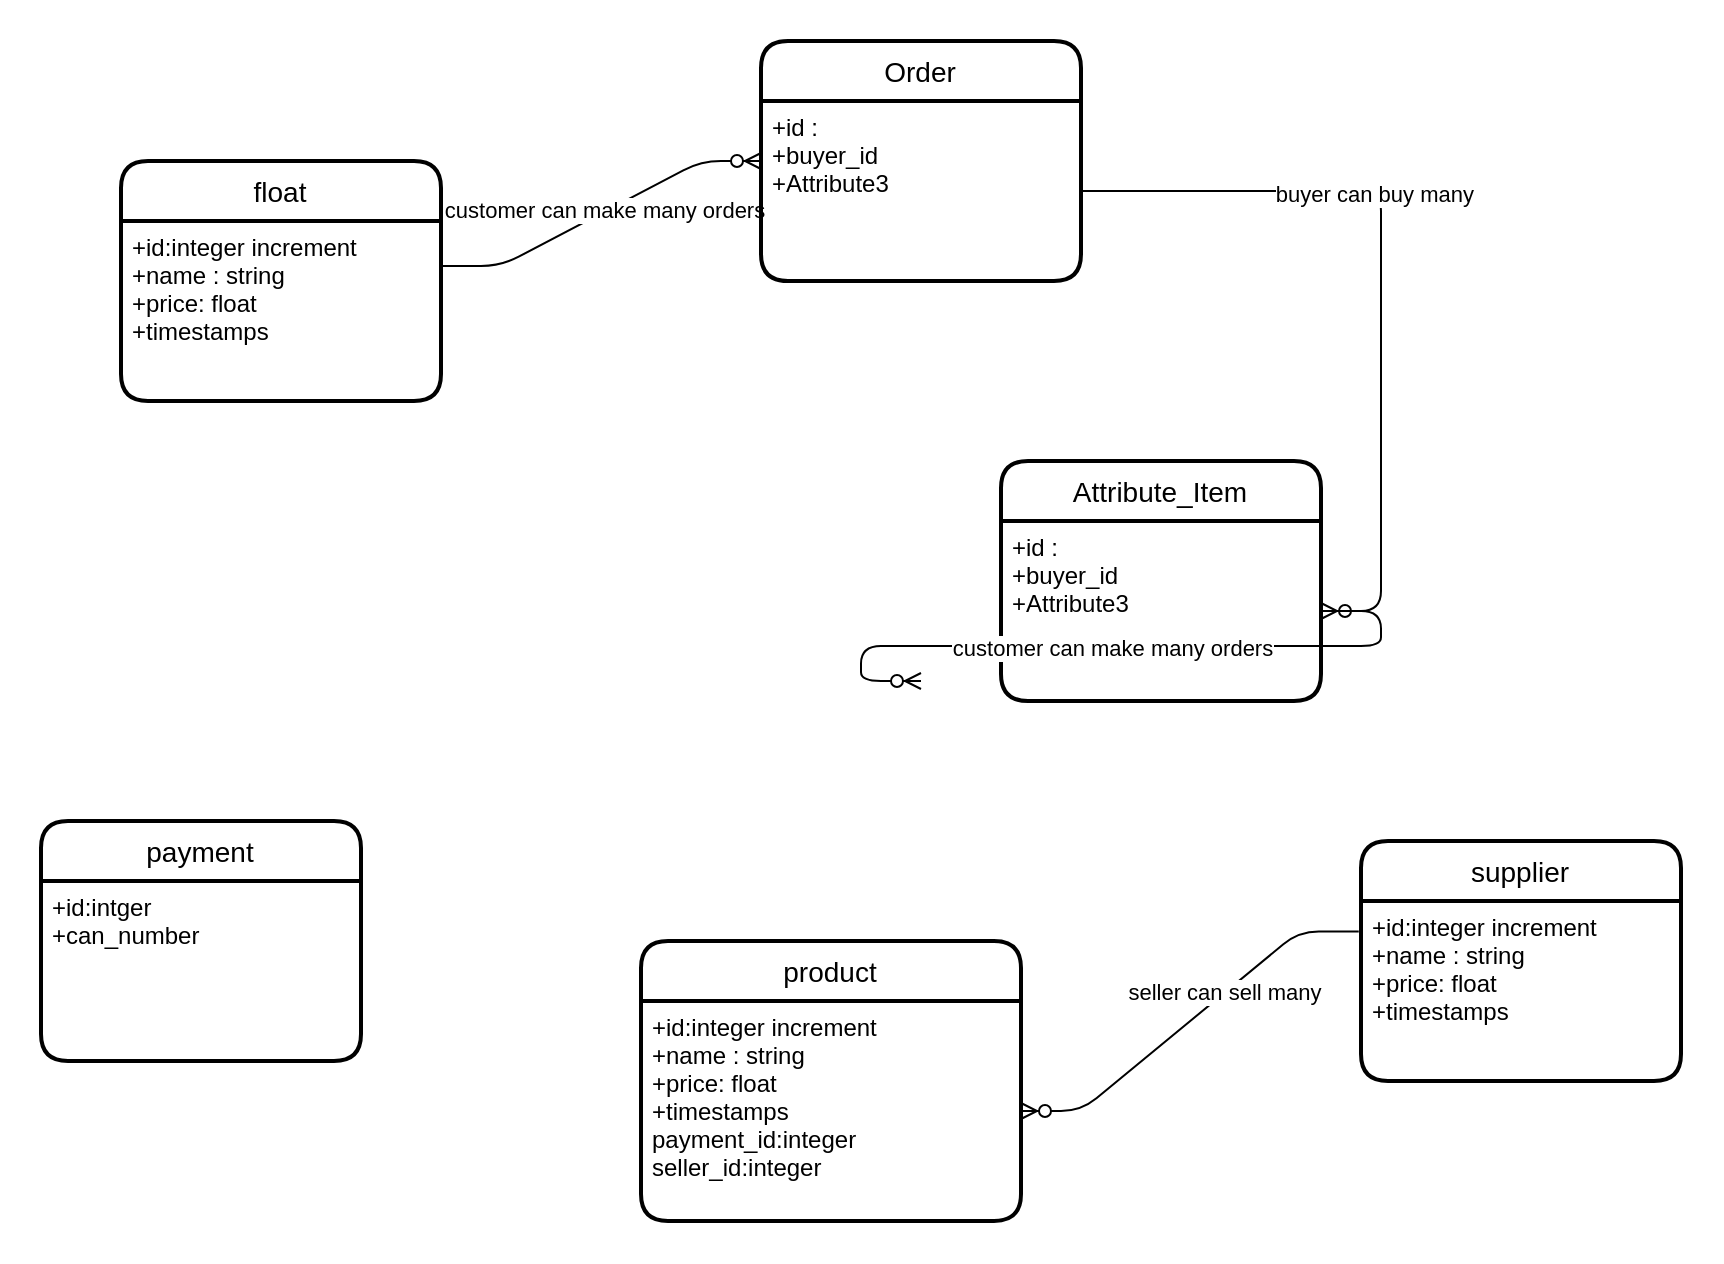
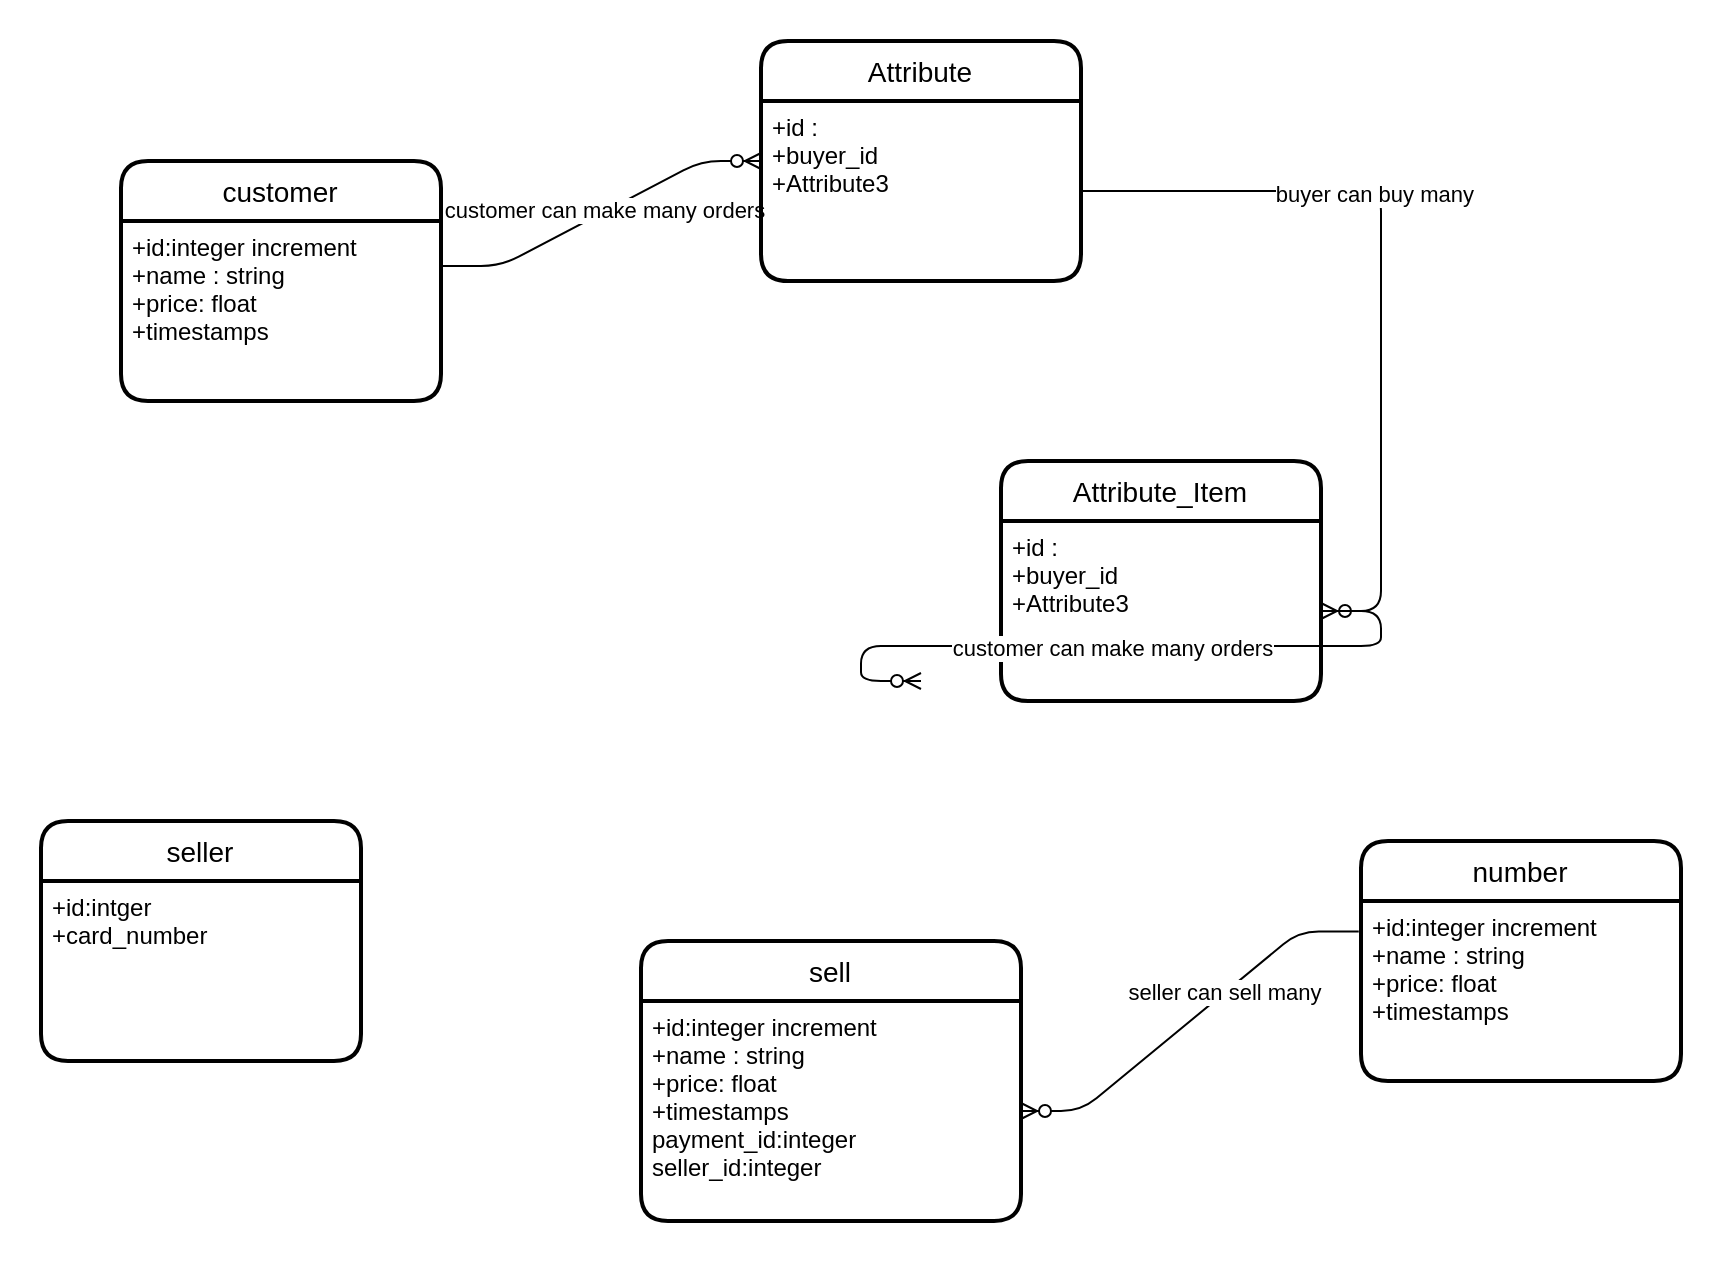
- <mxCell id="14" value="Order" style="swimlane;childLayout=stackLayout;horizontal=1;startSize=30;horizontalStack=0;rounded=1;fontSize=14;fontStyle=0;strokeWidth=2;resizeParent=0;resizeLast=1;shadow=0;dashed=0;align=center;" parent="1" vertex="1"><mxGeometry x="380" y="20" width="160" height="120" as="geometry" /></mxCell>
+ <mxCell id="14" value="Attribute" style="swimlane;childLayout=stackLayout;horizontal=1;startSize=30;horizontalStack=0;rounded=1;fontSize=14;fontStyle=0;strokeWidth=2;resizeParent=0;resizeLast=1;shadow=0;dashed=0;align=center;" parent="1" vertex="1"><mxGeometry x="380" y="20" width="160" height="120" as="geometry" /></mxCell>
- <mxCell id="4" value="float" style="swimlane;childLayout=stackLayout;horizontal=1;startSize=30;horizontalStack=0;rounded=1;fontSize=14;fontStyle=0;strokeWidth=2;resizeParent=0;resizeLast=1;shadow=0;dashed=0;align=center;" parent="1" vertex="1"><mxGeometry x="60" y="80" width="160" height="120" as="geometry" /></mxCell>
+ <mxCell id="4" value="customer" style="swimlane;childLayout=stackLayout;horizontal=1;startSize=30;horizontalStack=0;rounded=1;fontSize=14;fontStyle=0;strokeWidth=2;resizeParent=0;resizeLast=1;shadow=0;dashed=0;align=center;" parent="1" vertex="1"><mxGeometry x="60" y="80" width="160" height="120" as="geometry" /></mxCell>
- <mxCell id="12" value="payment" style="swimlane;childLayout=stackLayout;horizontal=1;startSize=30;horizontalStack=0;rounded=1;fontSize=14;fontStyle=0;strokeWidth=2;resizeParent=0;resizeLast=1;shadow=0;dashed=0;align=center;" parent="1" vertex="1"><mxGeometry x="20" y="410" width="160" height="120" as="geometry" /></mxCell>
+ <mxCell id="12" value="seller" style="swimlane;childLayout=stackLayout;horizontal=1;startSize=30;horizontalStack=0;rounded=1;fontSize=14;fontStyle=0;strokeWidth=2;resizeParent=0;resizeLast=1;shadow=0;dashed=0;align=center;" parent="1" vertex="1"><mxGeometry x="20" y="410" width="160" height="120" as="geometry" /></mxCell>
- <mxCell id="6" value="supplier" style="swimlane;childLayout=stackLayout;horizontal=1;startSize=30;horizontalStack=0;rounded=1;fontSize=14;fontStyle=0;strokeWidth=2;resizeParent=0;resizeLast=1;shadow=0;dashed=0;align=center;" parent="1" vertex="1"><mxGeometry x="680" y="420" width="160" height="120" as="geometry" /></mxCell>
+ <mxCell id="6" value="number" style="swimlane;childLayout=stackLayout;horizontal=1;startSize=30;horizontalStack=0;rounded=1;fontSize=14;fontStyle=0;strokeWidth=2;resizeParent=0;resizeLast=1;shadow=0;dashed=0;align=center;" parent="1" vertex="1"><mxGeometry x="680" y="420" width="160" height="120" as="geometry" /></mxCell>
- <mxCell id="13" value="+id:intger&#10;+can_number" style="align=left;strokeColor=none;fillColor=none;spacingLeft=4;fontSize=12;verticalAlign=top;resizable=0;rotatable=0;part=1;" parent="12" vertex="1"><mxGeometry y="30" width="160" height="90" as="geometry" /></mxCell>
+ <mxCell id="13" value="+id:intger&#10;+card_number" style="align=left;strokeColor=none;fillColor=none;spacingLeft=4;fontSize=12;verticalAlign=top;resizable=0;rotatable=0;part=1;" parent="12" vertex="1"><mxGeometry y="30" width="160" height="90" as="geometry" /></mxCell>
- <mxCell id="2" value="product" style="swimlane;childLayout=stackLayout;horizontal=1;startSize=30;horizontalStack=0;rounded=1;fontSize=14;fontStyle=0;strokeWidth=2;resizeParent=0;resizeLast=1;shadow=0;dashed=0;align=center;" parent="1" vertex="1"><mxGeometry x="320" y="470" width="190" height="140" as="geometry"><mxRectangle x="490" y="160" width="80" height="30" as="alternateBounds" /></mxGeometry></mxCell>
+ <mxCell id="2" value="sell" style="swimlane;childLayout=stackLayout;horizontal=1;startSize=30;horizontalStack=0;rounded=1;fontSize=14;fontStyle=0;strokeWidth=2;resizeParent=0;resizeLast=1;shadow=0;dashed=0;align=center;" parent="1" vertex="1"><mxGeometry x="320" y="470" width="190" height="140" as="geometry"><mxRectangle x="490" y="160" width="80" height="30" as="alternateBounds" /></mxGeometry></mxCell>
